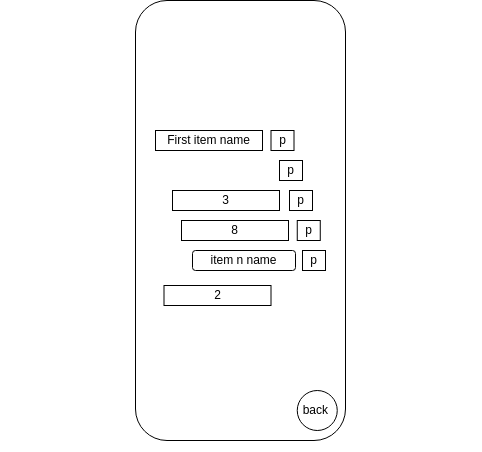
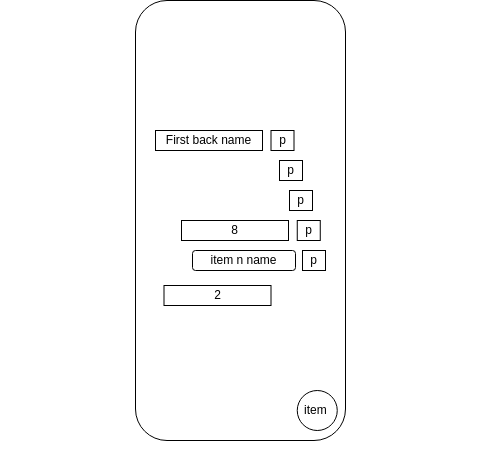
- <mxCell id="4" value="First item name" style="rounded=0;whiteSpace=wrap;html=1;" parent="1" vertex="1"><mxGeometry x="155" y="35" width="107" height="20" as="geometry" /></mxCell>
+ <mxCell id="4" value="First back name" style="rounded=0;whiteSpace=wrap;html=1;" parent="1" vertex="1"><mxGeometry x="155" y="35" width="107" height="20" as="geometry" /></mxCell>
- <mxCell id="6" value="3" style="rounded=0;whiteSpace=wrap;html=1;" parent="1" vertex="1"><mxGeometry x="172" y="95" width="107" height="20" as="geometry" /></mxCell>
- <mxCell id="3" value="back&amp;nbsp;" style="ellipse;whiteSpace=wrap;html=1;" parent="1" vertex="1"><mxGeometry x="296.76" y="295" width="40" height="40" as="geometry" /></mxCell>
+ <mxCell id="3" value="item&amp;nbsp;" style="ellipse;whiteSpace=wrap;html=1;" parent="1" vertex="1"><mxGeometry x="296.76" y="295" width="40" height="40" as="geometry" /></mxCell>
